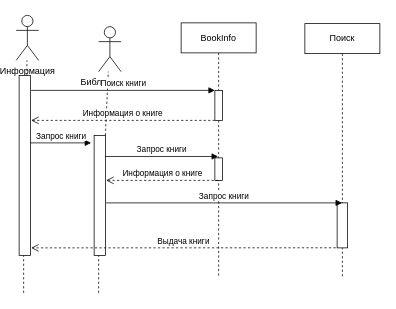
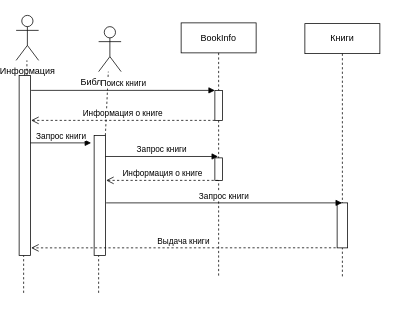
- <mxCell id="13" value="Поиск" style="shape=umlLifeline;perimeter=lifelinePerimeter;whiteSpace=wrap;html=1;container=1;dropTarget=0;collapsible=0;recursiveResize=0;outlineConnect=0;portConstraint=eastwest;newEdgeStyle={&quot;curved&quot;:0,&quot;rounded&quot;:0};" vertex="1" parent="1"><mxGeometry x="405" y="31" width="100" height="340" as="geometry" /></mxCell>
+ <mxCell id="13" value="Книги" style="shape=umlLifeline;perimeter=lifelinePerimeter;whiteSpace=wrap;html=1;container=1;dropTarget=0;collapsible=0;recursiveResize=0;outlineConnect=0;portConstraint=eastwest;newEdgeStyle={&quot;curved&quot;:0,&quot;rounded&quot;:0};" vertex="1" parent="1"><mxGeometry x="405" y="31" width="100" height="340" as="geometry" /></mxCell>
